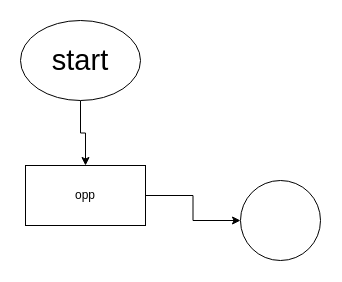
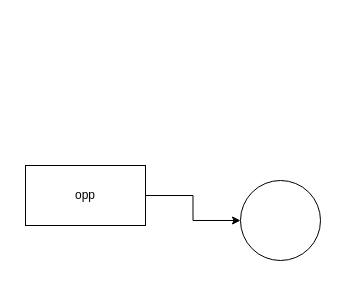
- <mxCell id="3" value="&lt;div style=&quot;&quot;&gt;&lt;sub&gt;&lt;font style=&quot;font-size: 29px;&quot;&gt;start&lt;/font&gt;&lt;/sub&gt;&lt;/div&gt;" style="ellipse;whiteSpace=wrap;html=1;align=center;" vertex="1" parent="1"><mxGeometry x="20" y="20" width="120" height="80" as="geometry" /></mxCell>
- <mxCell id="2" value="" style="edgeStyle=orthogonalEdgeStyle;rounded=0;orthogonalLoop=1;jettySize=auto;html=1;" edge="1" parent="1" source="3" target="5"><mxGeometry relative="1" as="geometry" /></mxCell>
